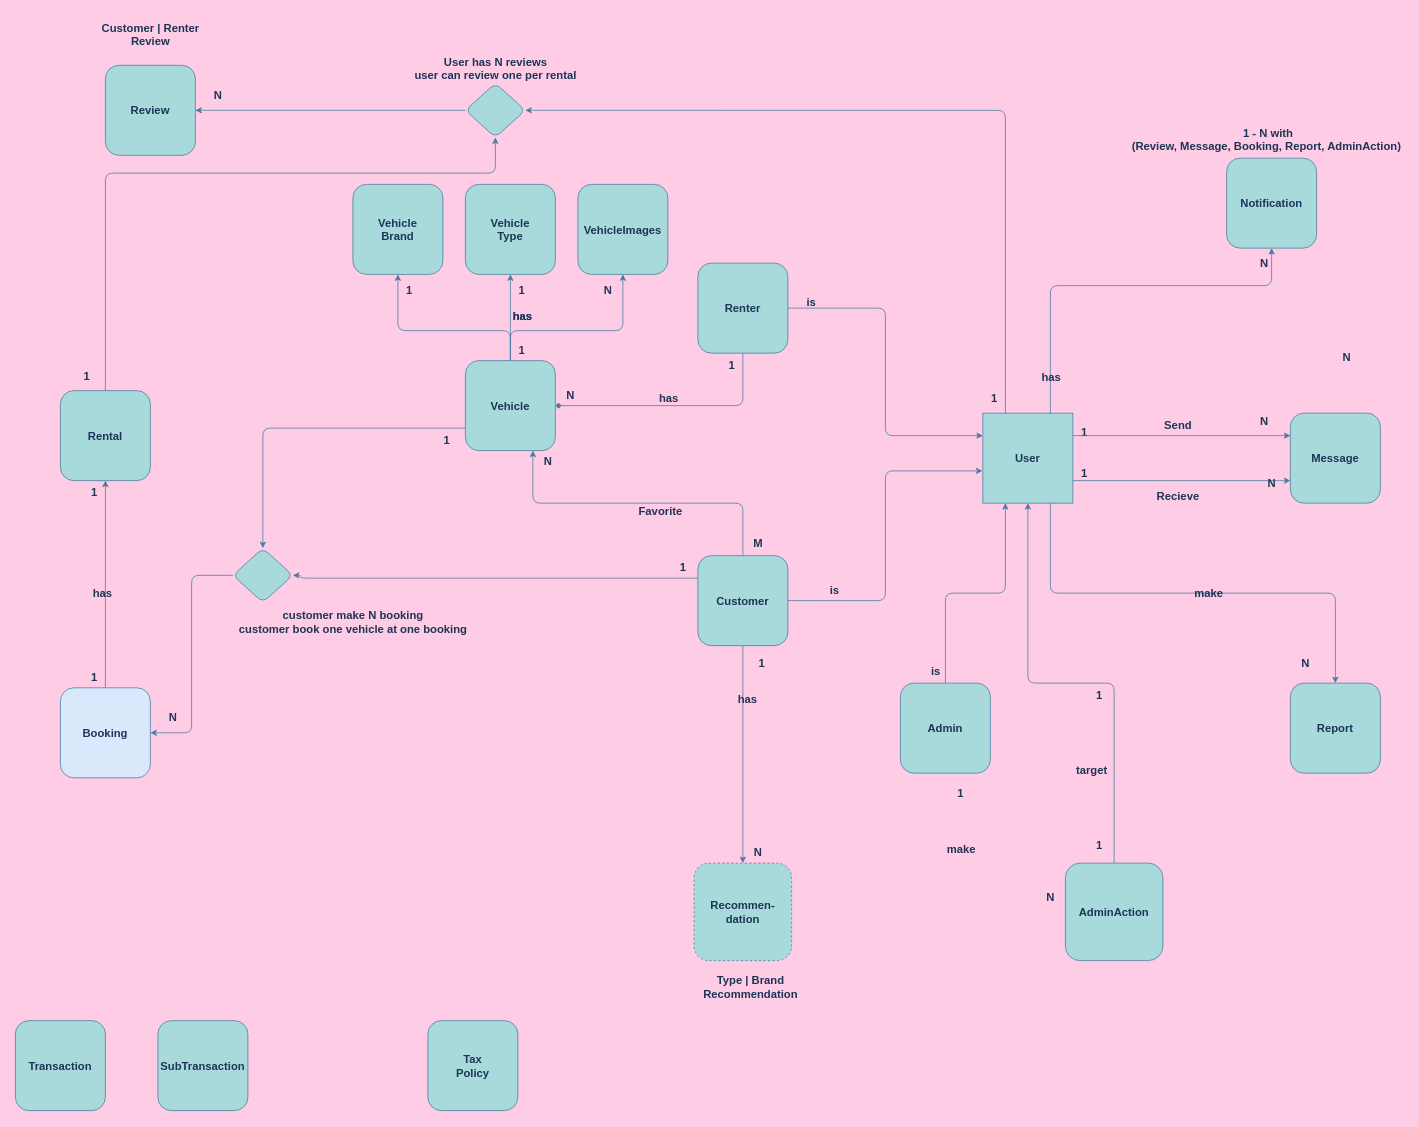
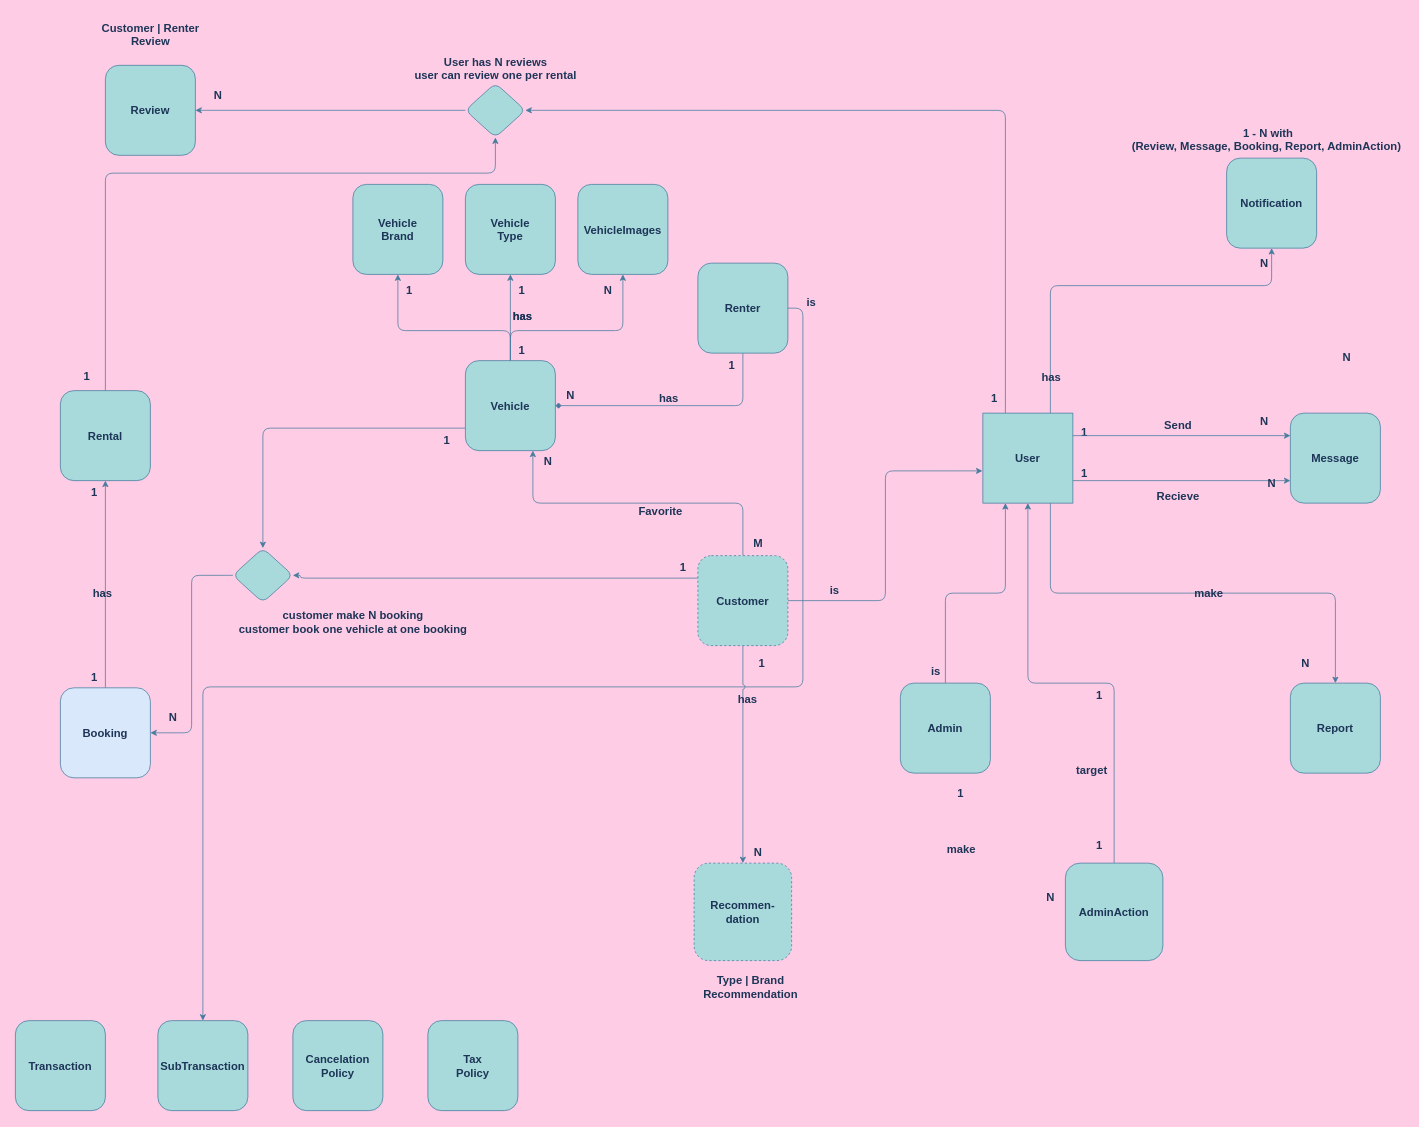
- <mxCell id="24" style="edgeStyle=orthogonalEdgeStyle;rounded=1;orthogonalLoop=1;jettySize=auto;html=1;exitX=1;exitY=0.5;exitDx=0;exitDy=0;entryX=0;entryY=0.25;entryDx=0;entryDy=0;labelBackgroundColor=none;strokeColor=#457B9D;fontColor=default;fontSize=15;fontStyle=1" parent="1" source="25" target="6" edge="1"><mxGeometry relative="1" as="geometry" /></mxCell>
+ <mxCell id="24" style="edgeStyle=orthogonalEdgeStyle;rounded=1;orthogonalLoop=1;jettySize=auto;html=1;exitX=1;exitY=0.5;exitDx=0;exitDy=0;labelBackgroundColor=none;strokeColor=#457B9D;fontColor=default;fontSize=15;fontStyle=1;" parent="1" source="25" target="92" edge="1"><mxGeometry relative="1" as="geometry" /></mxCell>
- <mxCell id="29" value="Customer" style="whiteSpace=wrap;html=1;aspect=fixed;labelBackgroundColor=none;rounded=1;fontSize=15;fontStyle=1;fillColor=#A8DADC;strokeColor=#457B9D;fontColor=#1D3557;" parent="1" vertex="1"><mxGeometry x="930" y="740" width="120" height="120" as="geometry" /></mxCell>
+ <mxCell id="29" value="Customer" style="whiteSpace=wrap;html=1;aspect=fixed;labelBackgroundColor=none;rounded=1;fontSize=15;fontStyle=1;fillColor=#A8DADC;strokeColor=#457B9D;fontColor=#1D3557;dashed=1;" parent="1" vertex="1"><mxGeometry x="930" y="740" width="120" height="120" as="geometry" /></mxCell>
+ <mxCell id="91" value="Cancelation&lt;div&gt;Policy&lt;/div&gt;" style="whiteSpace=wrap;html=1;aspect=fixed;labelBackgroundColor=none;rounded=1;fontSize=15;fontStyle=1;fillColor=#A8DADC;strokeColor=#457B9D;fontColor=#1D3557;" vertex="1" parent="1"><mxGeometry x="390" y="1360" width="120" height="120" as="geometry" /></mxCell>
